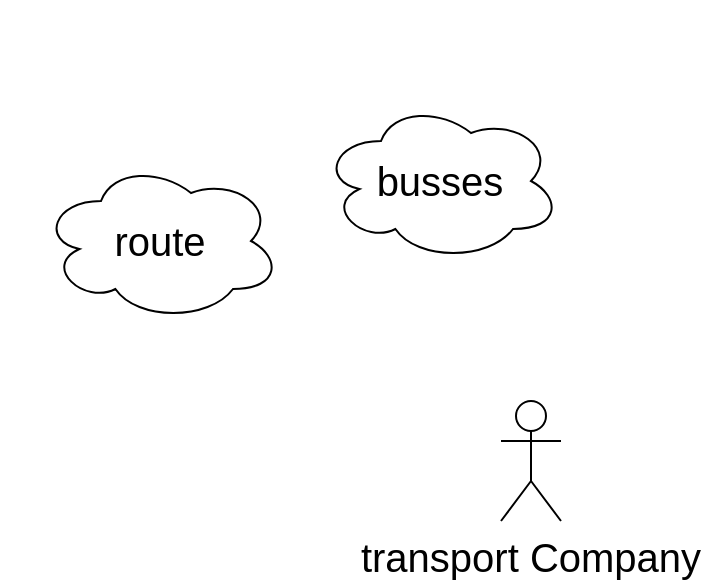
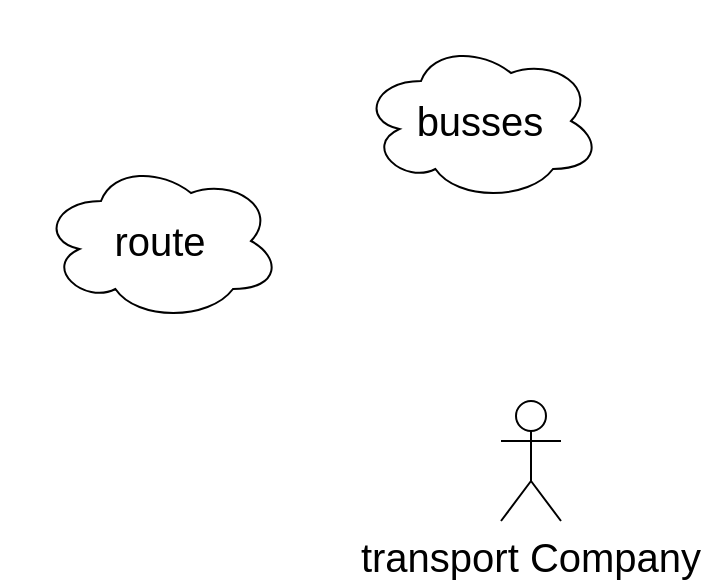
- <mxCell id="4" value="busses" style="ellipse;shape=cloud;whiteSpace=wrap;html=1;sketch=0;hachureGap=4;fontFamily=Helvetica;fontSize=20;" vertex="1" parent="1"><mxGeometry x="160" y="50" width="120" height="80" as="geometry" /></mxCell>
+ <mxCell id="4" value="busses" style="ellipse;shape=cloud;whiteSpace=wrap;html=1;sketch=0;hachureGap=4;fontFamily=Helvetica;fontSize=20;" vertex="1" parent="1"><mxGeometry x="180" y="20" width="120" height="80" as="geometry" /></mxCell>
